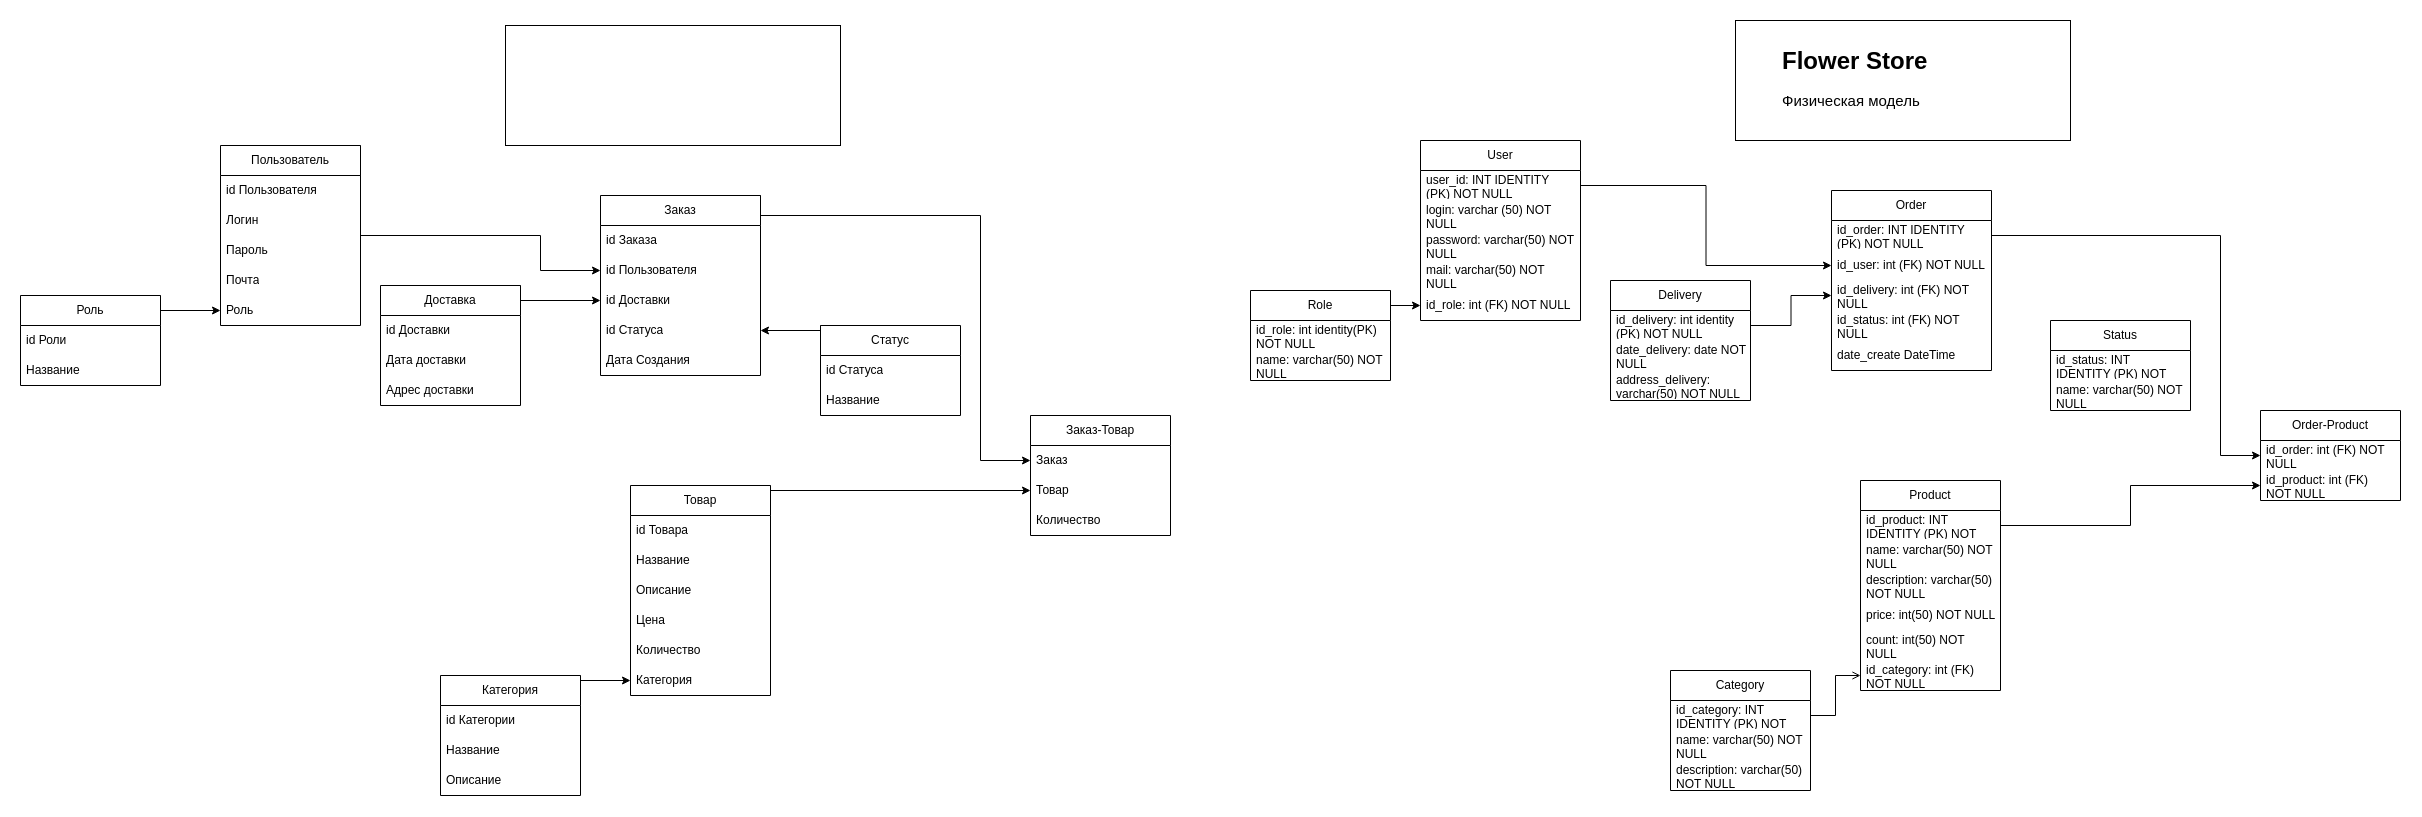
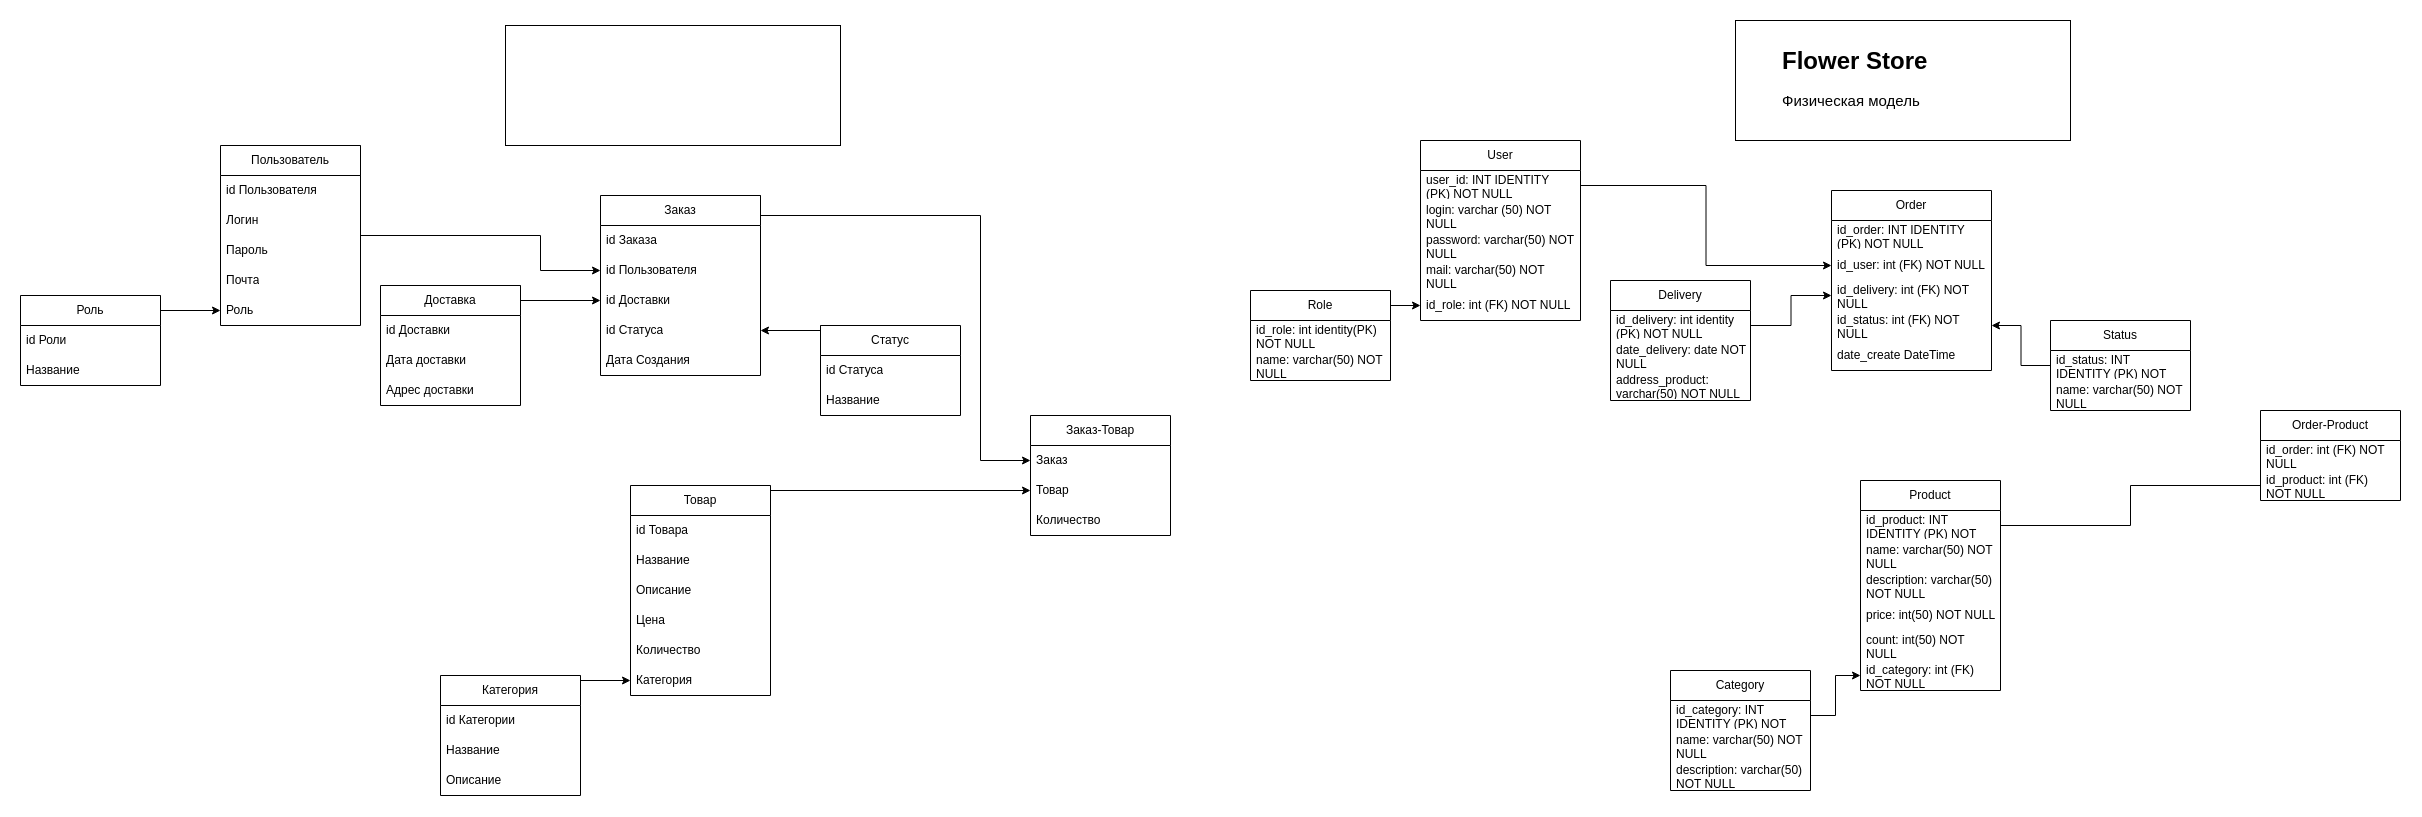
- <mxCell id="90" style="edgeStyle=orthogonalEdgeStyle;rounded=0;orthogonalLoop=1;jettySize=auto;html=1;exitX=1;exitY=0.5;exitDx=0;exitDy=0;entryX=0;entryY=0.5;entryDx=0;entryDy=0;" edge="1" parent="1" source="72" target="54"><mxGeometry relative="1" as="geometry"><Array as="points"><mxPoint x="2220" y="235" /><mxPoint x="2220" y="455" /></Array></mxGeometry></mxCell>
+ <mxCell id="88" style="edgeStyle=orthogonalEdgeStyle;rounded=0;orthogonalLoop=1;jettySize=auto;html=1;exitX=0;exitY=0.5;exitDx=0;exitDy=0;entryX=1;entryY=0.5;entryDx=0;entryDy=0;" edge="1" parent="1" source="84" target="75"><mxGeometry relative="1" as="geometry" /></mxCell>
- <mxCell id="70" value="address_delivery: varchar(50) NOT NULL" style="text;strokeColor=none;fillColor=none;align=left;verticalAlign=middle;spacingLeft=4;spacingRight=4;overflow=hidden;points=[[0,0.5],[1,0.5]];portConstraint=eastwest;rotatable=0;whiteSpace=wrap;html=1;" vertex="1" parent="67"><mxGeometry y="90" width="140" height="30" as="geometry" /></mxCell>
+ <mxCell id="70" value="address_product: varchar(50) NOT NULL" style="text;strokeColor=none;fillColor=none;align=left;verticalAlign=middle;spacingLeft=4;spacingRight=4;overflow=hidden;points=[[0,0.5],[1,0.5]];portConstraint=eastwest;rotatable=0;whiteSpace=wrap;html=1;" vertex="1" parent="67"><mxGeometry y="90" width="140" height="30" as="geometry" /></mxCell>
- <mxCell id="91" style="edgeStyle=orthogonalEdgeStyle;rounded=0;orthogonalLoop=1;jettySize=auto;html=1;exitX=1;exitY=0.5;exitDx=0;exitDy=0;entryX=0;entryY=0.5;entryDx=0;entryDy=0;" edge="1" parent="1" source="61" target="55"><mxGeometry relative="1" as="geometry" /></mxCell>
+ <mxCell id="91" style="edgeStyle=orthogonalEdgeStyle;rounded=0;orthogonalLoop=1;jettySize=auto;html=1;exitX=1;exitY=0.5;exitDx=0;exitDy=0;entryX=0;entryY=0.5;entryDx=0;entryDy=0;endArrow=none;" edge="1" parent="1" source="61" target="55"><mxGeometry relative="1" as="geometry" /></mxCell>
- <mxCell id="86" style="edgeStyle=orthogonalEdgeStyle;rounded=0;orthogonalLoop=1;jettySize=auto;html=1;exitX=1;exitY=0.5;exitDx=0;exitDy=0;entryX=0;entryY=0.5;entryDx=0;entryDy=0;endArrow=open;" edge="1" parent="1" source="57" target="66"><mxGeometry relative="1" as="geometry" /></mxCell>
+ <mxCell id="86" style="edgeStyle=orthogonalEdgeStyle;rounded=0;orthogonalLoop=1;jettySize=auto;html=1;exitX=1;exitY=0.5;exitDx=0;exitDy=0;entryX=0;entryY=0.5;entryDx=0;entryDy=0;" edge="1" parent="1" source="57" target="66"><mxGeometry relative="1" as="geometry" /></mxCell>
